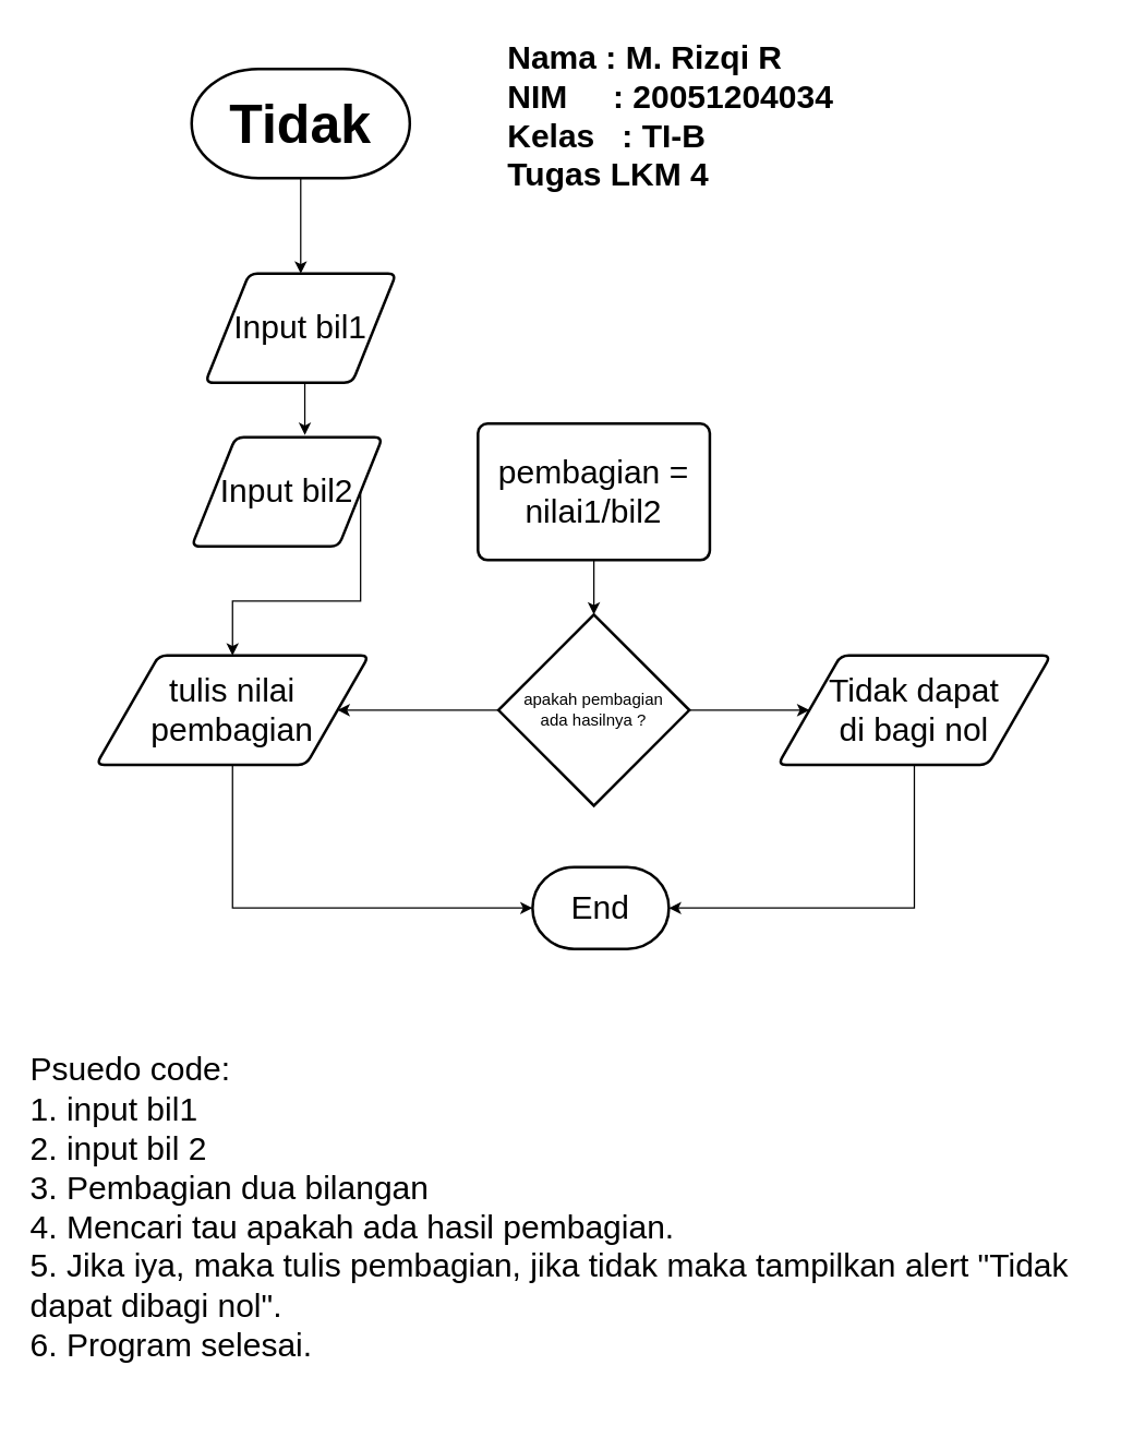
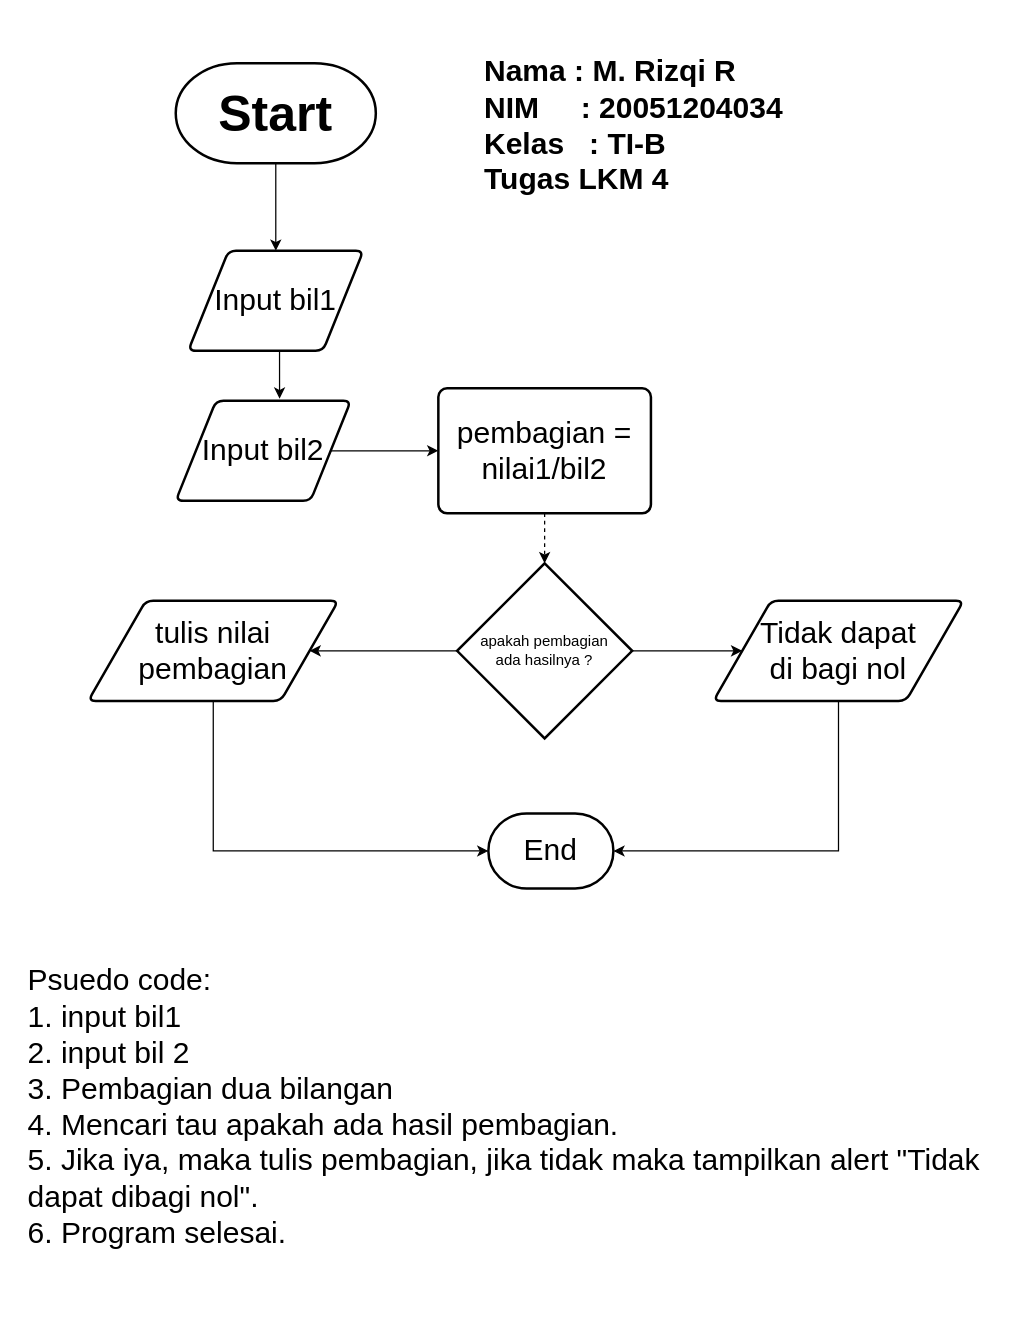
- <mxCell id="19" value="&lt;div style=&quot;font-size: 24px&quot; align=&quot;left&quot;&gt;&lt;b&gt;&lt;font style=&quot;font-size: 24px&quot;&gt;Nama : M. Rizqi R&lt;/font&gt;&lt;/b&gt;&lt;/div&gt;&lt;div style=&quot;font-size: 24px&quot; align=&quot;left&quot;&gt;&lt;b&gt;&lt;font style=&quot;font-size: 24px&quot;&gt;NIM&amp;nbsp;&amp;nbsp;&amp;nbsp;&amp;nbsp; : 20051204034&lt;/font&gt;&lt;/b&gt;&lt;/div&gt;&lt;div style=&quot;font-size: 24px&quot; align=&quot;left&quot;&gt;&lt;b&gt;&lt;font style=&quot;font-size: 24px&quot;&gt;Kelas&amp;nbsp;&amp;nbsp; : TI-B&lt;/font&gt;&lt;/b&gt;&lt;/div&gt;&lt;div style=&quot;font-size: 24px&quot; align=&quot;left&quot;&gt;&lt;b&gt;&lt;font style=&quot;font-size: 24px&quot;&gt;Tugas LKM 4&lt;br&gt;&lt;/font&gt;&lt;/b&gt;&lt;/div&gt;" style="text;html=1;strokeColor=none;fillColor=none;align=left;verticalAlign=middle;whiteSpace=wrap;rounded=0;" vertex="1" parent="1"><mxGeometry x="370" y="5" width="395" height="160" as="geometry" /></mxCell>
+ <mxCell id="19" value="&lt;div style=&quot;font-size: 24px&quot; align=&quot;left&quot;&gt;&lt;b&gt;&lt;font style=&quot;font-size: 24px&quot;&gt;Nama : M. Rizqi R&lt;/font&gt;&lt;/b&gt;&lt;/div&gt;&lt;div style=&quot;font-size: 24px&quot; align=&quot;left&quot;&gt;&lt;b&gt;&lt;font style=&quot;font-size: 24px&quot;&gt;NIM&amp;nbsp;&amp;nbsp;&amp;nbsp;&amp;nbsp; : 20051204034&lt;/font&gt;&lt;/b&gt;&lt;/div&gt;&lt;div style=&quot;font-size: 24px&quot; align=&quot;left&quot;&gt;&lt;b&gt;&lt;font style=&quot;font-size: 24px&quot;&gt;Kelas&amp;nbsp;&amp;nbsp; : TI-B&lt;/font&gt;&lt;/b&gt;&lt;/div&gt;&lt;div style=&quot;font-size: 24px&quot; align=&quot;left&quot;&gt;&lt;b&gt;&lt;font style=&quot;font-size: 24px&quot;&gt;Tugas LKM 4&lt;br&gt;&lt;/font&gt;&lt;/b&gt;&lt;/div&gt;" style="text;html=1;strokeColor=none;fillColor=none;align=left;verticalAlign=middle;whiteSpace=wrap;rounded=0;" vertex="1" parent="1"><mxGeometry x="385" y="20" width="395" height="160" as="geometry" /></mxCell>
- <mxCell id="3" value="&lt;b&gt;&lt;font style=&quot;font-size: 40px&quot;&gt;Tidak&lt;/font&gt;&lt;/b&gt;" style="strokeWidth=2;html=1;shape=mxgraph.flowchart.terminator;whiteSpace=wrap;" parent="1" vertex="1"><mxGeometry x="140" y="50" width="160" height="80" as="geometry" /></mxCell>
+ <mxCell id="3" value="&lt;b&gt;&lt;font style=&quot;font-size: 40px&quot;&gt;Start&lt;/font&gt;&lt;/b&gt;" style="strokeWidth=2;html=1;shape=mxgraph.flowchart.terminator;whiteSpace=wrap;" parent="1" vertex="1"><mxGeometry x="140" y="50" width="160" height="80" as="geometry" /></mxCell>
- <mxCell id="8" style="edgeStyle=orthogonalEdgeStyle;rounded=0;orthogonalLoop=1;jettySize=auto;html=1;exitX=0.5;exitY=1;exitDx=0;exitDy=0;entryX=0.5;entryY=0;entryDx=0;entryDy=0;entryPerimeter=0;" parent="1" source="9" target="12" edge="1"><mxGeometry relative="1" as="geometry" /></mxCell>
+ <mxCell id="8" style="edgeStyle=orthogonalEdgeStyle;rounded=0;orthogonalLoop=1;jettySize=auto;html=1;exitX=0.5;exitY=1;exitDx=0;exitDy=0;entryX=0.5;entryY=0;entryDx=0;entryDy=0;entryPerimeter=0;dashed=1;" parent="1" source="9" target="12" edge="1"><mxGeometry relative="1" as="geometry" /></mxCell>
- <mxCell id="6" style="edgeStyle=orthogonalEdgeStyle;rounded=0;orthogonalLoop=1;jettySize=auto;html=1;exitX=1;exitY=0.5;exitDx=0;exitDy=0;" parent="1" source="7" target="16" edge="1"><mxGeometry relative="1" as="geometry" /></mxCell>
+ <mxCell id="6" style="edgeStyle=orthogonalEdgeStyle;rounded=0;orthogonalLoop=1;jettySize=auto;html=1;exitX=1;exitY=0.5;exitDx=0;exitDy=0;entryX=0;entryY=0.5;entryDx=0;entryDy=0;" parent="1" source="7" target="9" edge="1"><mxGeometry relative="1" as="geometry" /></mxCell>
- <mxCell id="17" value="&lt;font style=&quot;font-size: 24px&quot;&gt;End&lt;/font&gt;" style="strokeWidth=2;html=1;shape=mxgraph.flowchart.terminator;whiteSpace=wrap;" parent="1" vertex="1"><mxGeometry x="390" y="635" width="100" height="60" as="geometry" /></mxCell>
+ <mxCell id="17" value="&lt;font style=&quot;font-size: 24px&quot;&gt;End&lt;/font&gt;" style="strokeWidth=2;html=1;shape=mxgraph.flowchart.terminator;whiteSpace=wrap;" parent="1" vertex="1"><mxGeometry x="390" y="650" width="100" height="60" as="geometry" /></mxCell>
